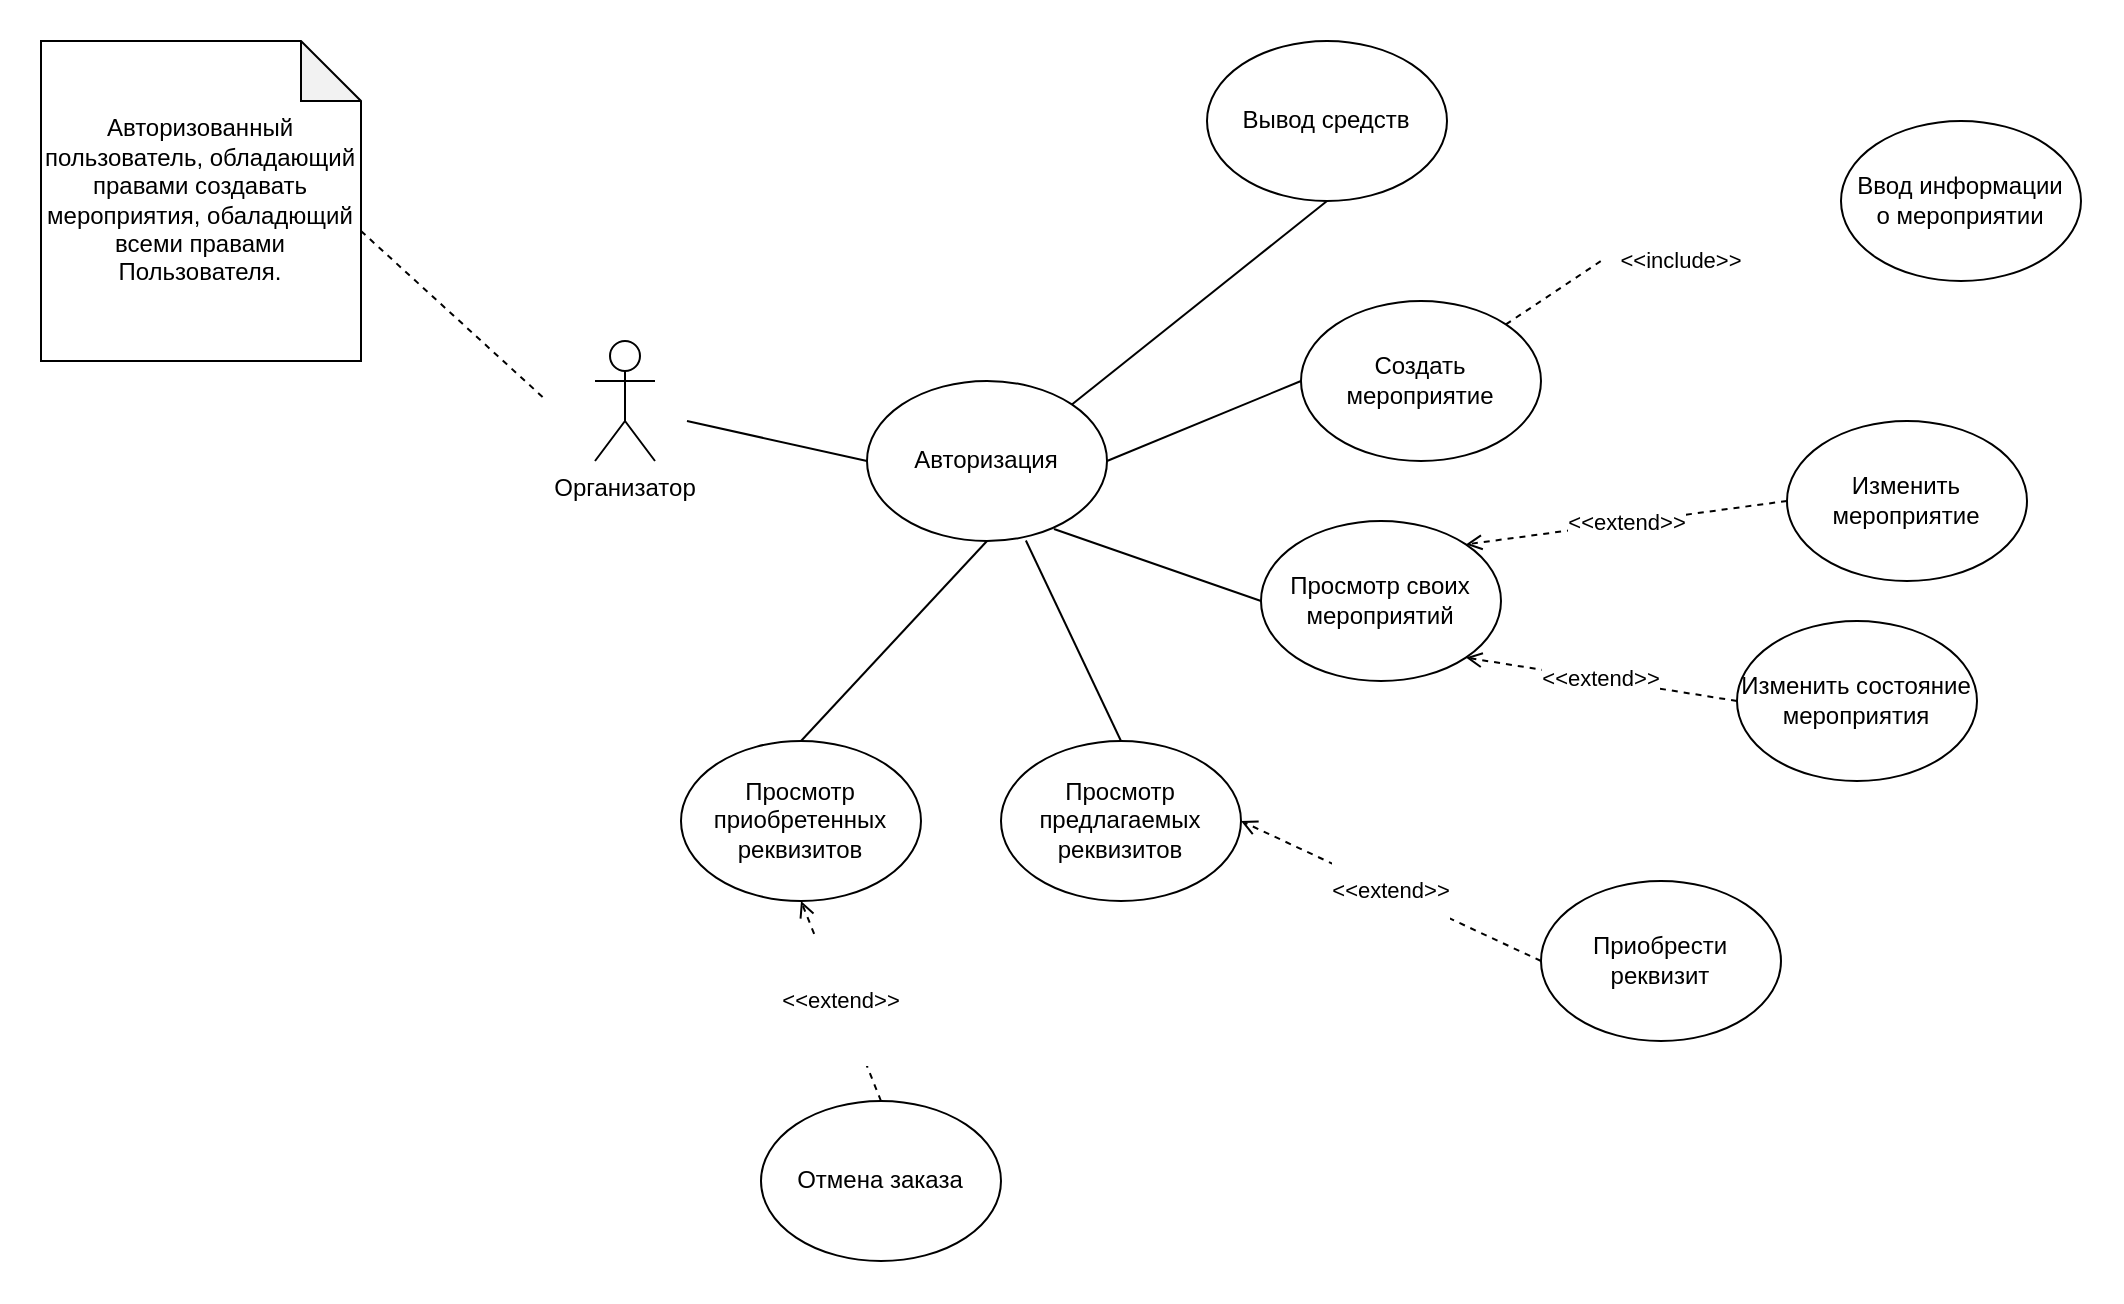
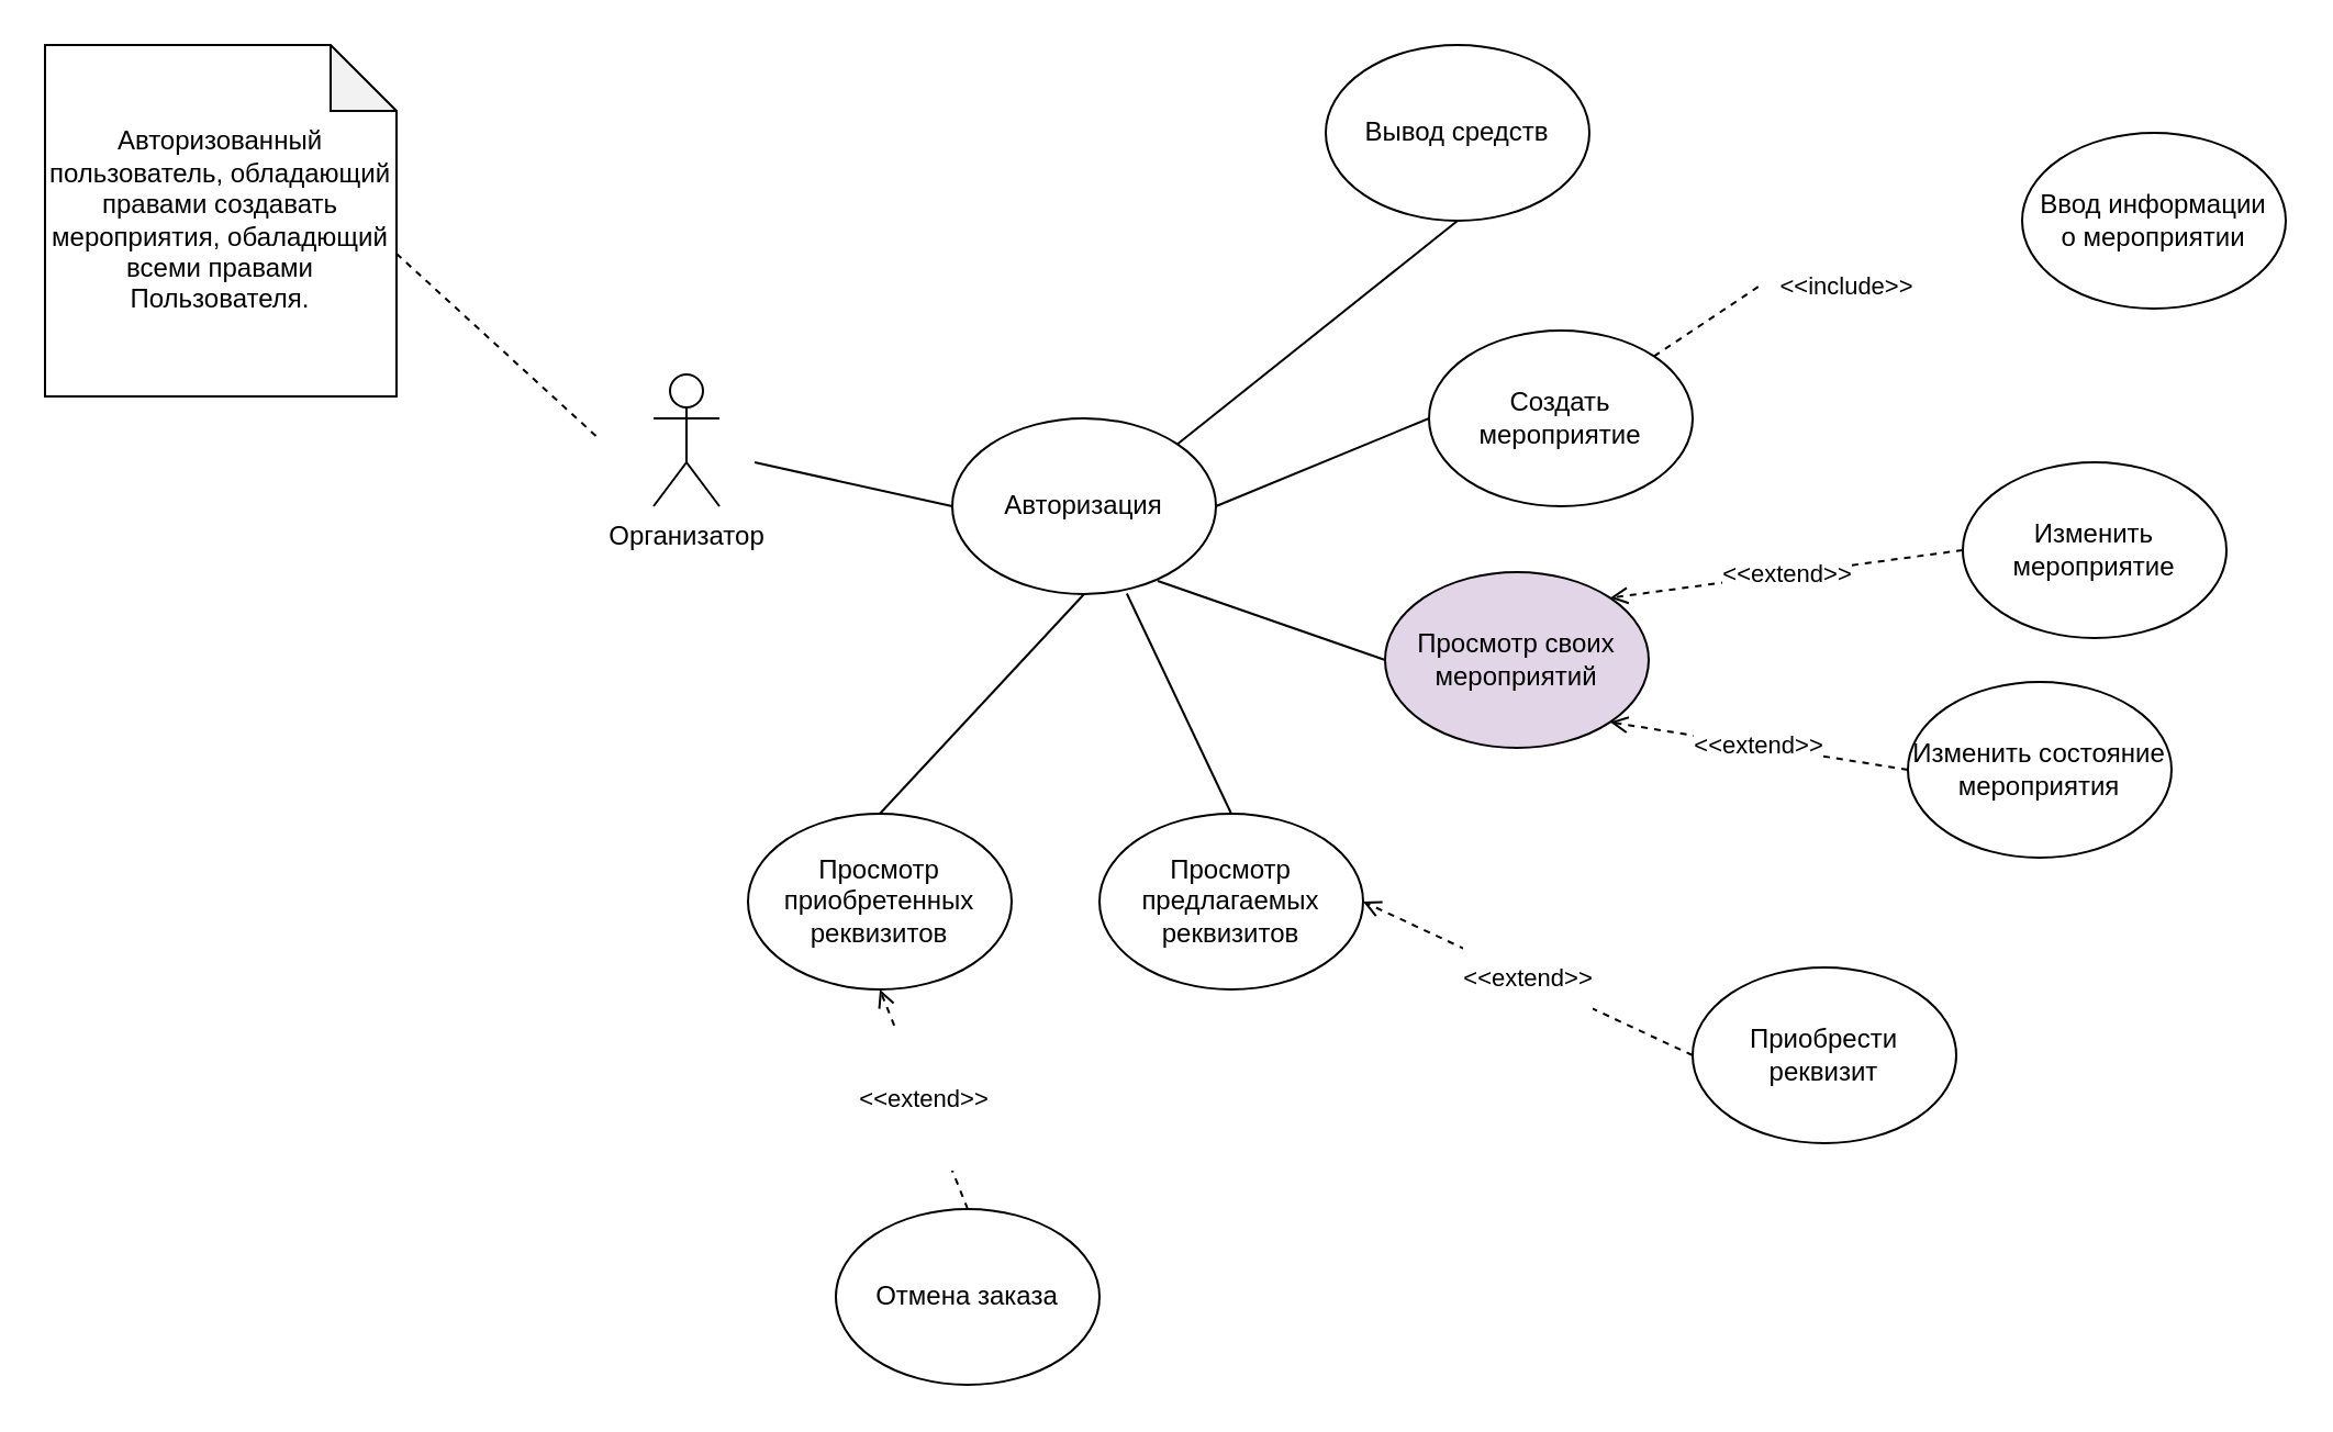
- <mxCell id="7" value="Просмотр своих мероприятий" style="ellipse;whiteSpace=wrap;html=1;" parent="1" vertex="1"><mxGeometry x="630" y="260" width="120" height="80" as="geometry" /></mxCell>
+ <mxCell id="7" value="Просмотр своих мероприятий" style="ellipse;whiteSpace=wrap;html=1;fillColor=#e1d5e7;" parent="1" vertex="1"><mxGeometry x="630" y="260" width="120" height="80" as="geometry" /></mxCell>
